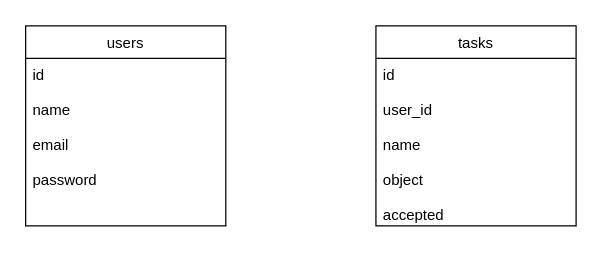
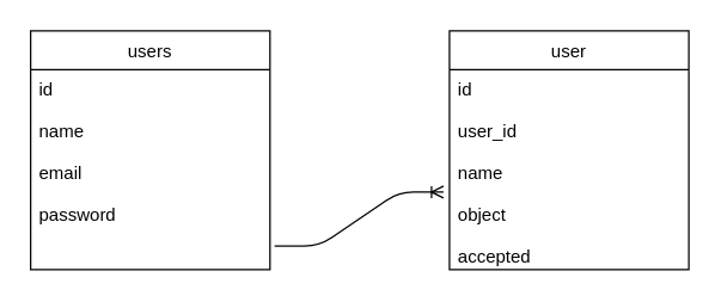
- <mxCell id="4" value="tasks" style="swimlane;fontStyle=0;childLayout=stackLayout;horizontal=1;startSize=26;fillColor=none;horizontalStack=0;resizeParent=1;resizeParentMax=0;resizeLast=0;collapsible=1;marginBottom=0;" vertex="1" parent="1"><mxGeometry x="300" y="20" width="160" height="160" as="geometry" /></mxCell>
+ <mxCell id="4" value="user" style="swimlane;fontStyle=0;childLayout=stackLayout;horizontal=1;startSize=26;fillColor=none;horizontalStack=0;resizeParent=1;resizeParentMax=0;resizeLast=0;collapsible=1;marginBottom=0;" vertex="1" parent="1"><mxGeometry x="300" y="20" width="160" height="160" as="geometry" /></mxCell>
+ <mxCell id="6" value="" style="edgeStyle=entityRelationEdgeStyle;fontSize=12;html=1;endArrow=ERoneToMany;entryX=-0.025;entryY=0.612;entryDx=0;entryDy=0;entryPerimeter=0;exitX=1.019;exitY=0.881;exitDx=0;exitDy=0;exitPerimeter=0;" edge="1" parent="1" source="3" target="5"><mxGeometry width="100" height="100" relative="1" as="geometry"><mxPoint x="210" y="320" as="sourcePoint" /><mxPoint x="310" y="220" as="targetPoint" /></mxGeometry></mxCell>
